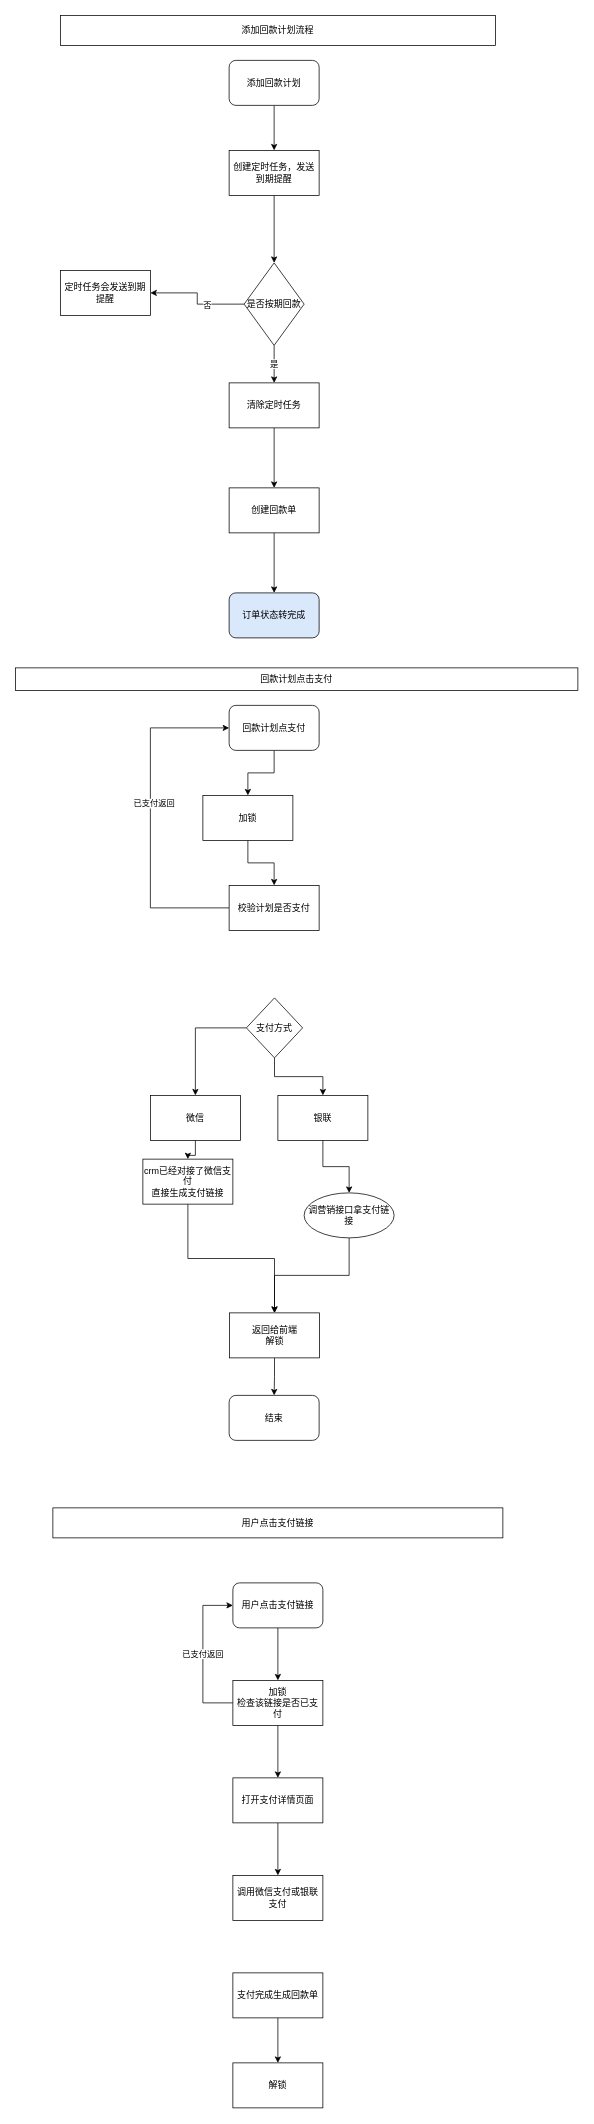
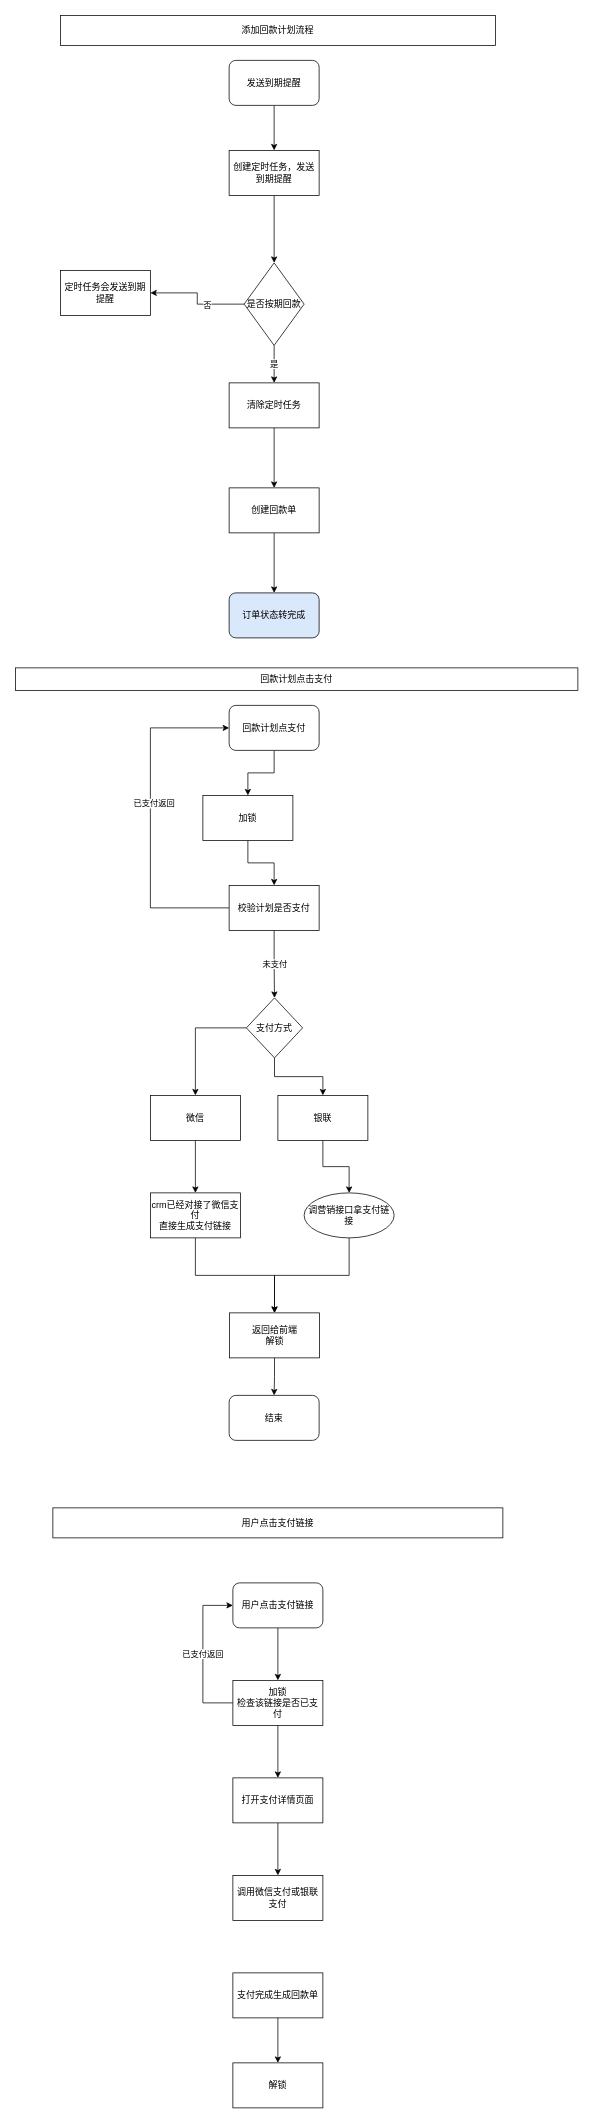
- <mxCell id="3" value="添加回款计划" style="rounded=1;whiteSpace=wrap;html=1;" parent="1" vertex="1"><mxGeometry x="305" y="80" width="120" height="60" as="geometry" /></mxCell>
+ <mxCell id="3" value="发送到期提醒" style="rounded=1;whiteSpace=wrap;html=1;" parent="1" vertex="1"><mxGeometry x="305" y="80" width="120" height="60" as="geometry" /></mxCell>
+ <mxCell id="21" value="" style="edgeStyle=orthogonalEdgeStyle;rounded=0;orthogonalLoop=1;jettySize=auto;html=1;entryX=0.5;entryY=0;entryDx=0;entryDy=0;" parent="1" source="25" target="28" edge="1"><mxGeometry relative="1" as="geometry"><mxPoint x="365" y="1320" as="targetPoint" /></mxGeometry></mxCell>
+ <mxCell id="22" value="未支付" style="edgeLabel;html=1;align=center;verticalAlign=middle;resizable=0;points=[];" parent="21" vertex="1" connectable="0"><mxGeometry x="-0.25" relative="1" as="geometry"><mxPoint y="10" as="offset" /></mxGeometry></mxCell>
- <mxCell id="36" value="crm已经对接了微信支付&lt;br&gt;直接生成支付链接" style="rounded=0;whiteSpace=wrap;html=1;" parent="1" vertex="1"><mxGeometry x="190" y="1545" width="120" height="60" as="geometry" /></mxCell>
+ <mxCell id="36" value="crm已经对接了微信支付&lt;br&gt;直接生成支付链接" style="rounded=0;whiteSpace=wrap;html=1;" parent="1" vertex="1"><mxGeometry x="200" y="1590" width="120" height="60" as="geometry" /></mxCell>
